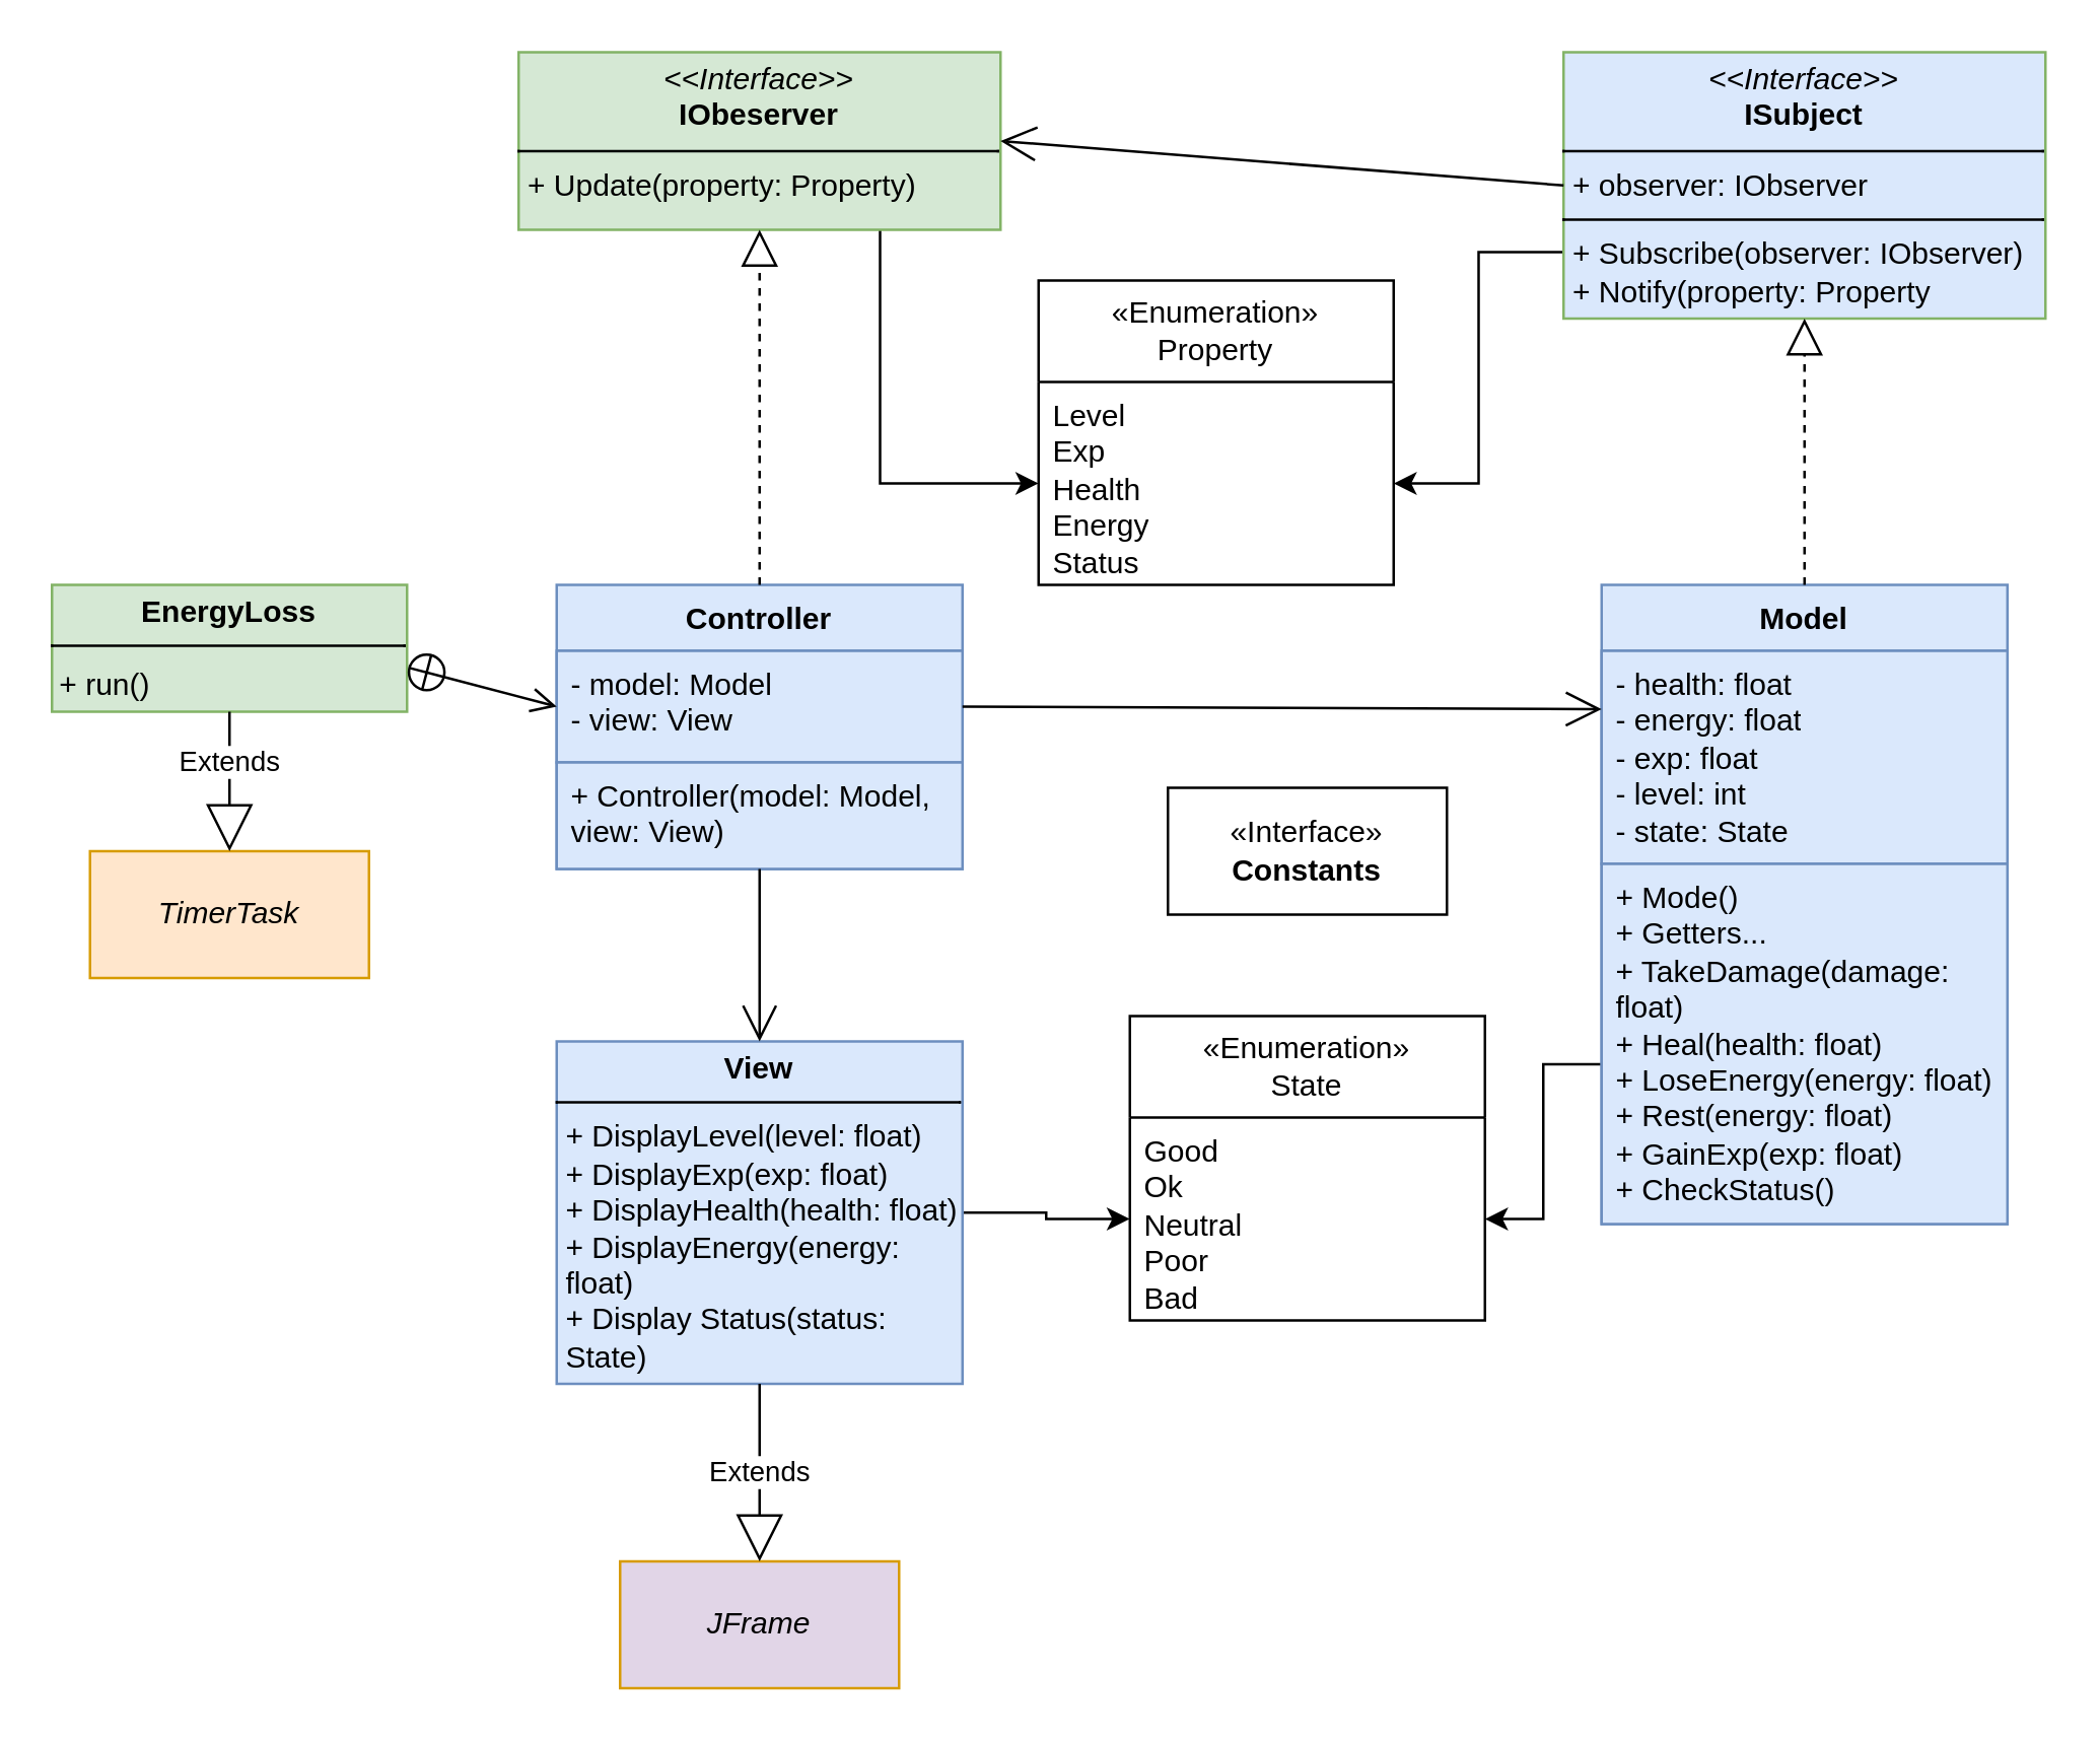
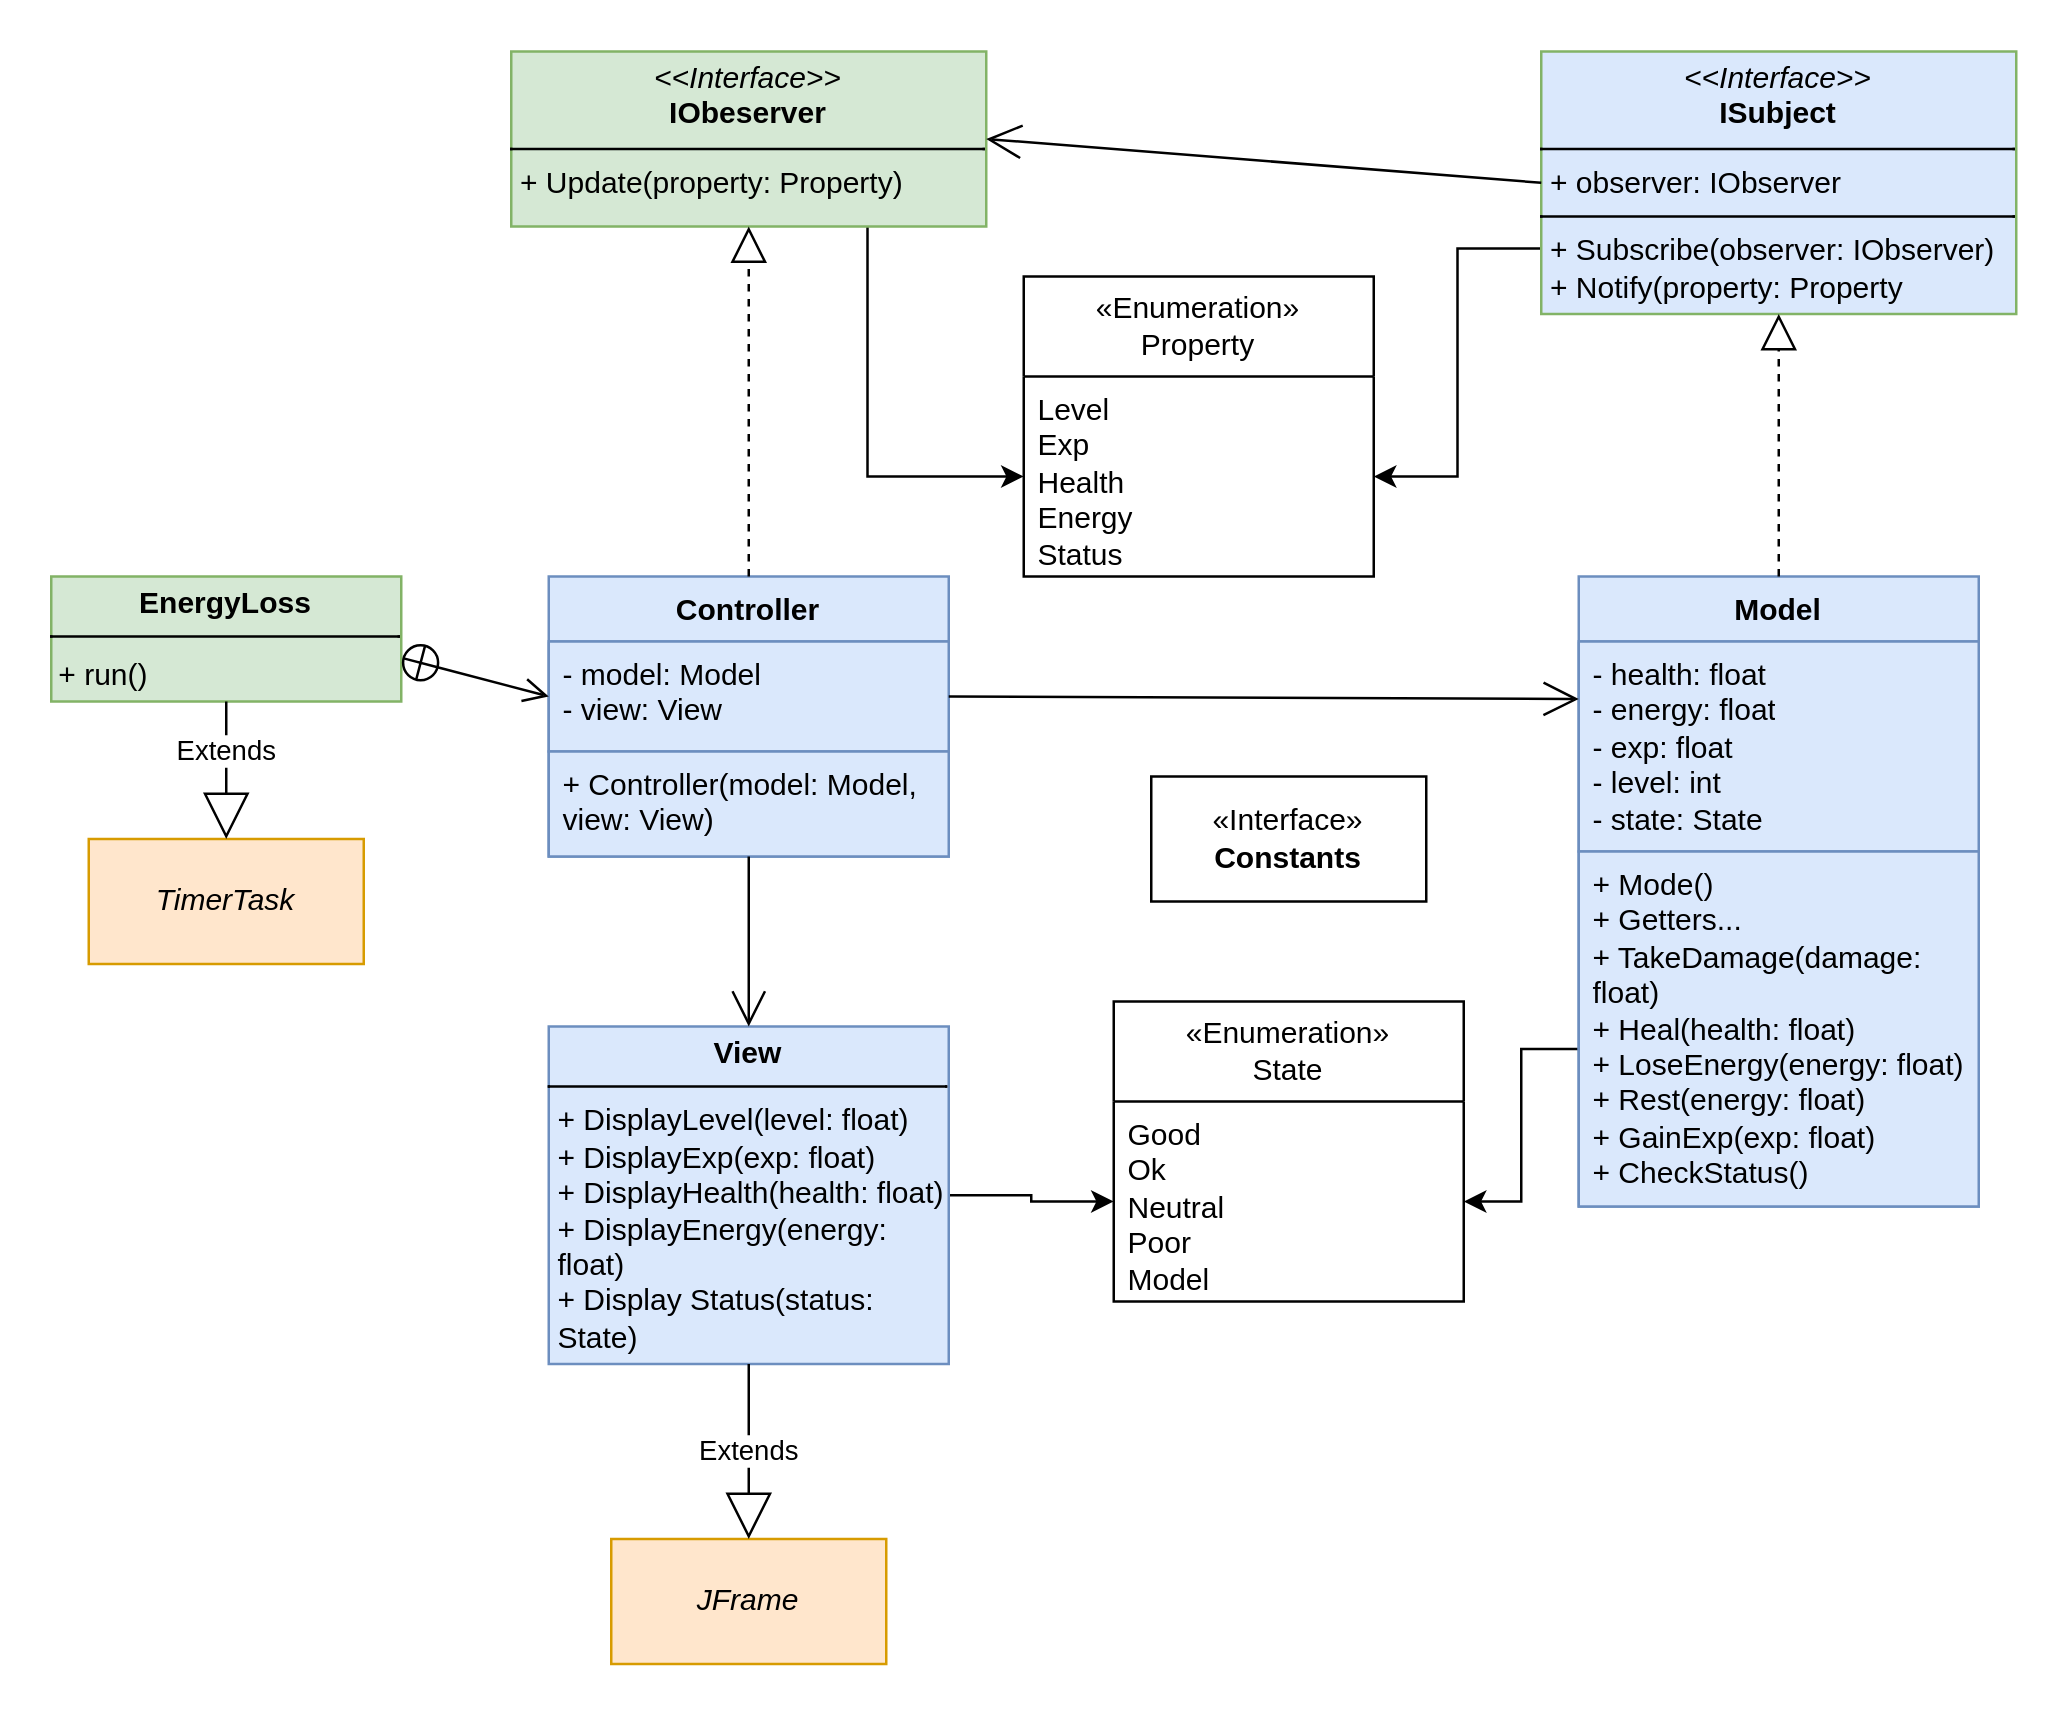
- <mxCell id="11" value="Good&lt;div&gt;Ok&lt;/div&gt;&lt;div&gt;Neutral&lt;/div&gt;&lt;div&gt;Poor&lt;/div&gt;&lt;div&gt;Bad&lt;/div&gt;" style="text;strokeColor=none;fillColor=none;align=left;verticalAlign=top;spacingLeft=4;spacingRight=4;overflow=hidden;rotatable=0;points=[[0,0.5],[1,0.5]];portConstraint=eastwest;whiteSpace=wrap;html=1;" parent="10" vertex="1"><mxGeometry y="40" width="140" height="80" as="geometry" /></mxCell>
+ <mxCell id="11" value="Good&lt;div&gt;Ok&lt;/div&gt;&lt;div&gt;Neutral&lt;/div&gt;&lt;div&gt;Poor&lt;/div&gt;&lt;div&gt;Model&lt;/div&gt;" style="text;strokeColor=none;fillColor=none;align=left;verticalAlign=top;spacingLeft=4;spacingRight=4;overflow=hidden;rotatable=0;points=[[0,0.5],[1,0.5]];portConstraint=eastwest;whiteSpace=wrap;html=1;" parent="10" vertex="1"><mxGeometry y="40" width="140" height="80" as="geometry" /></mxCell>
- <mxCell id="20" value="&lt;i&gt;JFrame&lt;/i&gt;" style="html=1;whiteSpace=wrap;fillColor=#e1d5e7;strokeColor=#d79b00;" parent="1" vertex="1"><mxGeometry x="244" y="615" width="110" height="50" as="geometry" /></mxCell>
+ <mxCell id="20" value="&lt;i&gt;JFrame&lt;/i&gt;" style="html=1;whiteSpace=wrap;fillColor=#ffe6cc;strokeColor=#d79b00;" parent="1" vertex="1"><mxGeometry x="244" y="615" width="110" height="50" as="geometry" /></mxCell>
